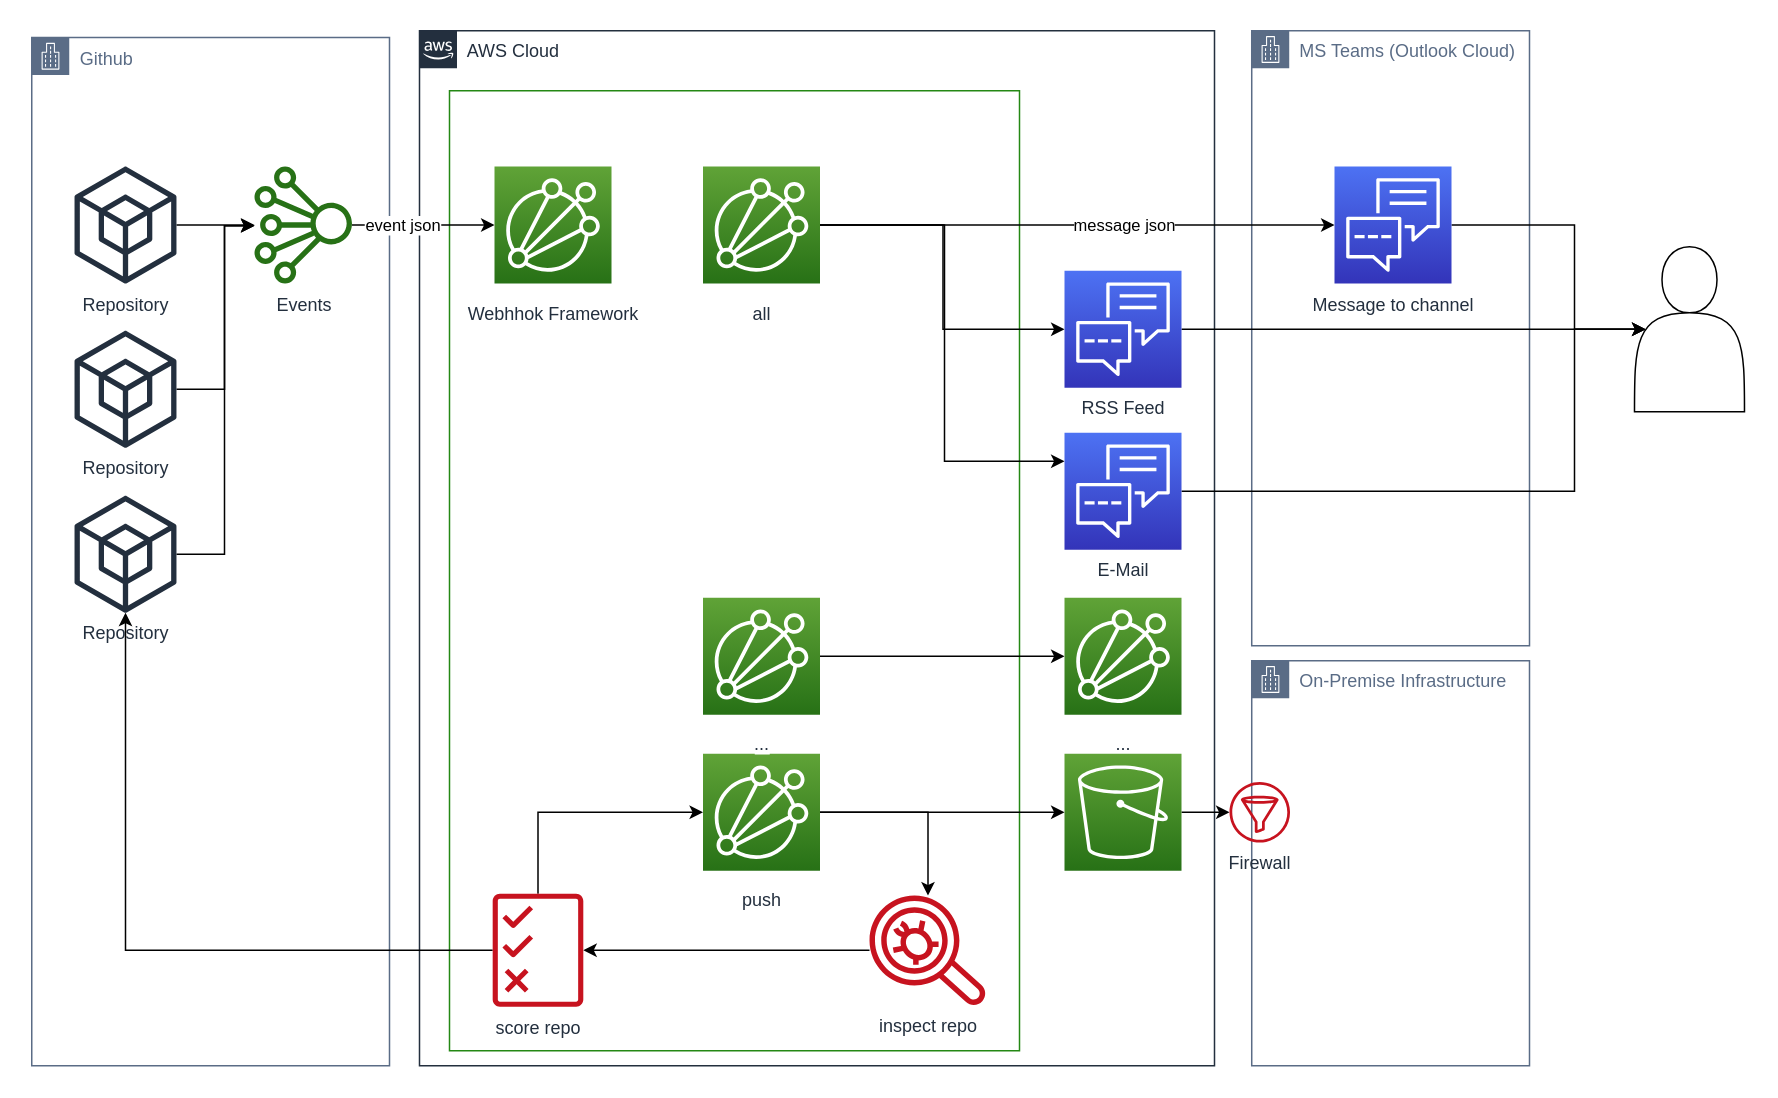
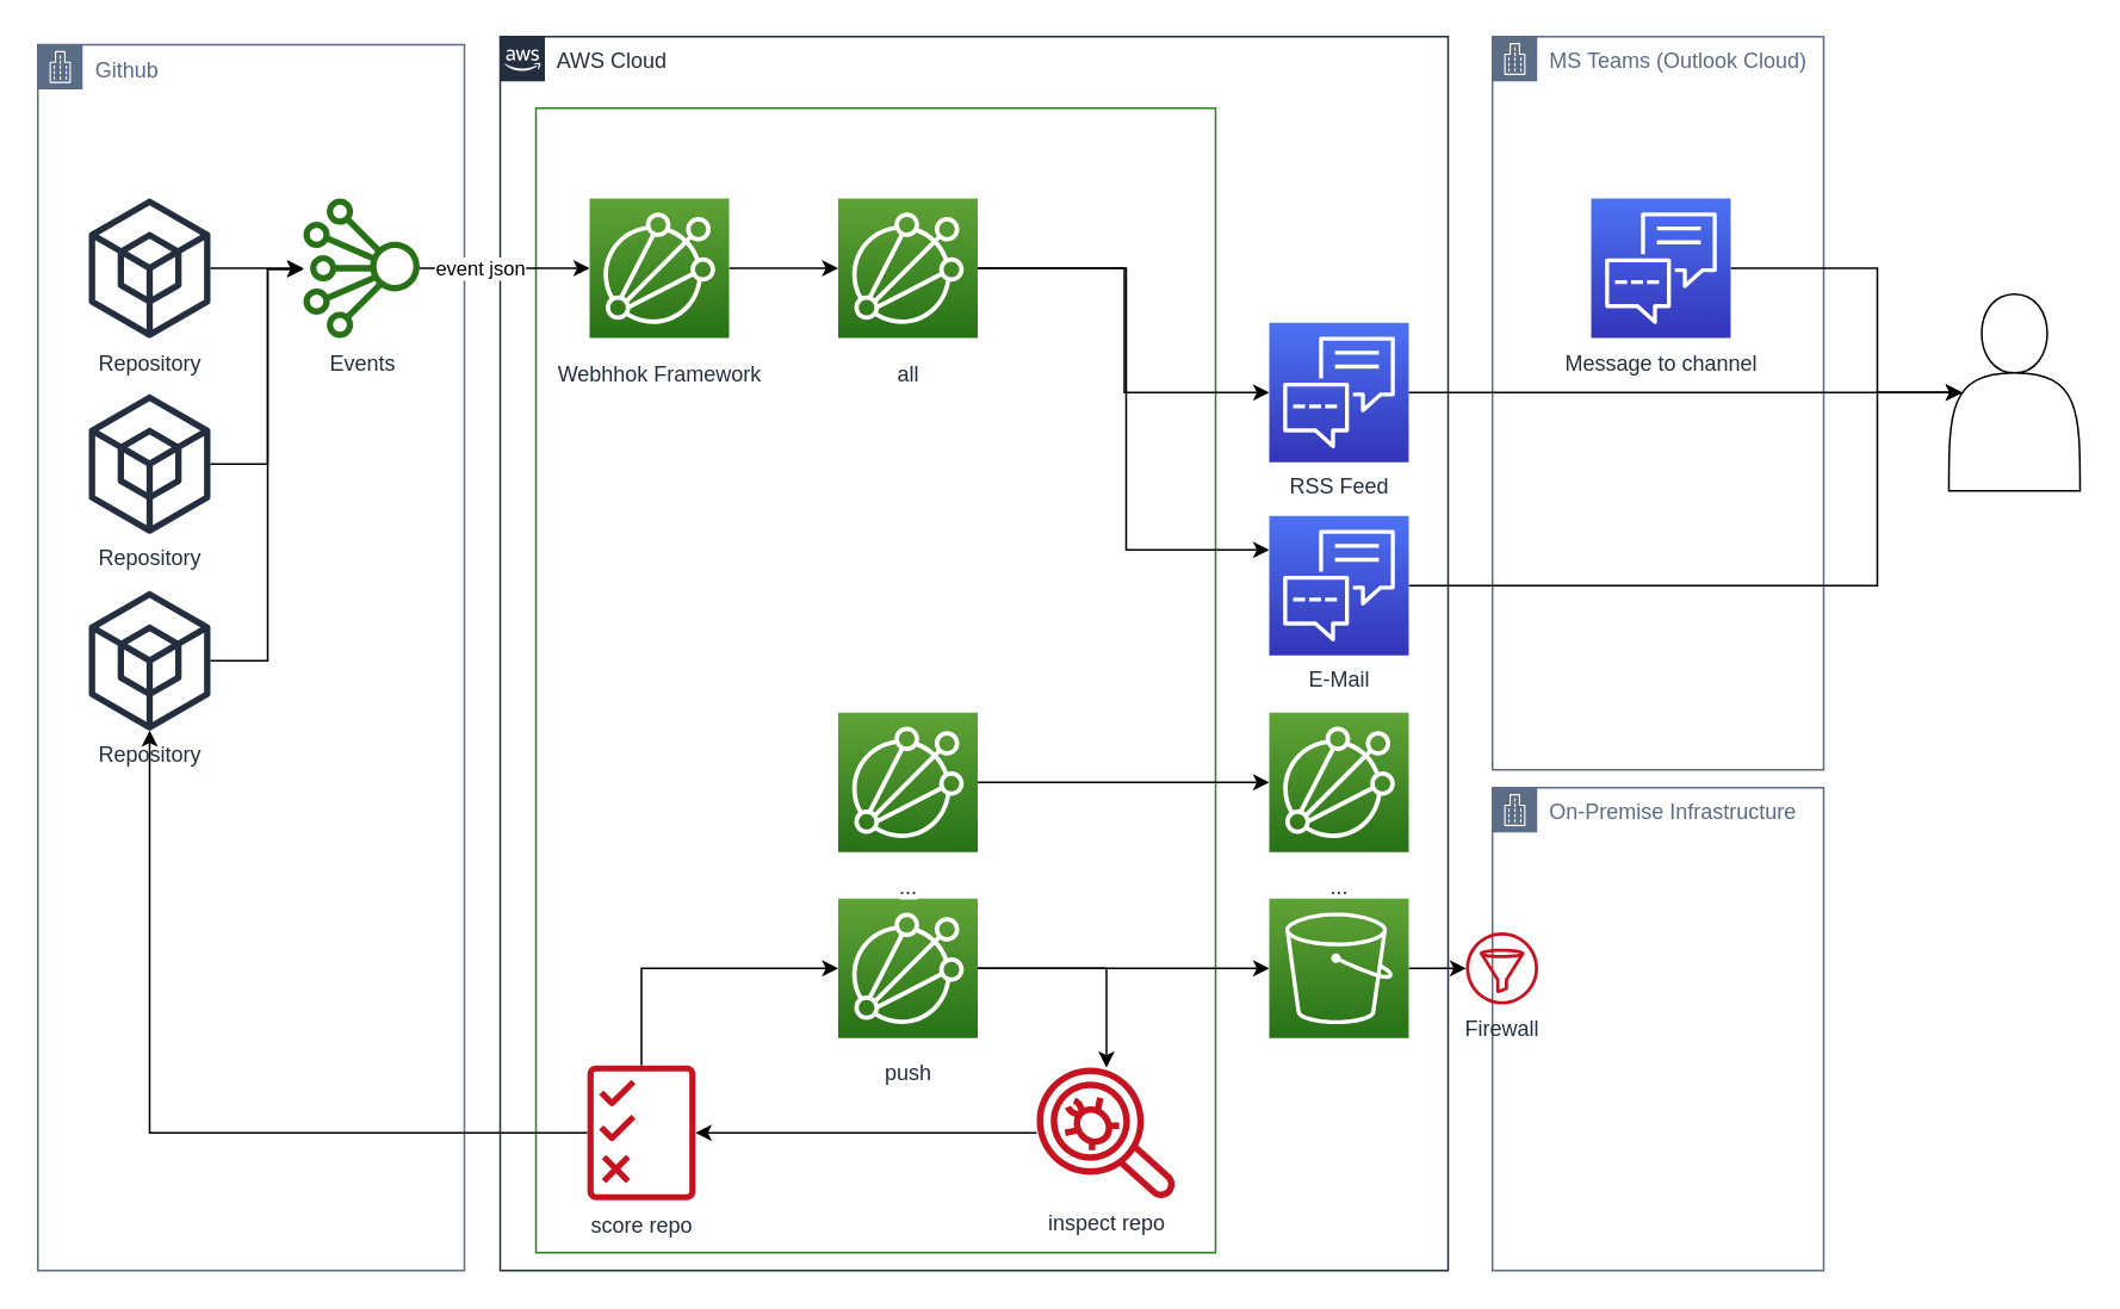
+ <mxCell id="12" value="" style="edgeStyle=orthogonalEdgeStyle;rounded=0;orthogonalLoop=1;jettySize=auto;html=1;" parent="1" source="13" target="21" edge="1"><mxGeometry relative="1" as="geometry" /></mxCell>
- <mxCell id="17" value="" style="edgeStyle=orthogonalEdgeStyle;rounded=0;orthogonalLoop=1;jettySize=auto;html=1;" parent="1" source="21" target="27" edge="1"><mxGeometry relative="1" as="geometry"><mxPoint x="979" y="149.5" as="targetPoint" /></mxGeometry></mxCell>
- <mxCell id="18" value="message json" style="edgeLabel;html=1;align=center;verticalAlign=middle;resizable=0;points=[];" parent="17" vertex="1" connectable="0"><mxGeometry x="0.11" y="-2" relative="1" as="geometry"><mxPoint x="12" y="-2" as="offset" /></mxGeometry></mxCell>
